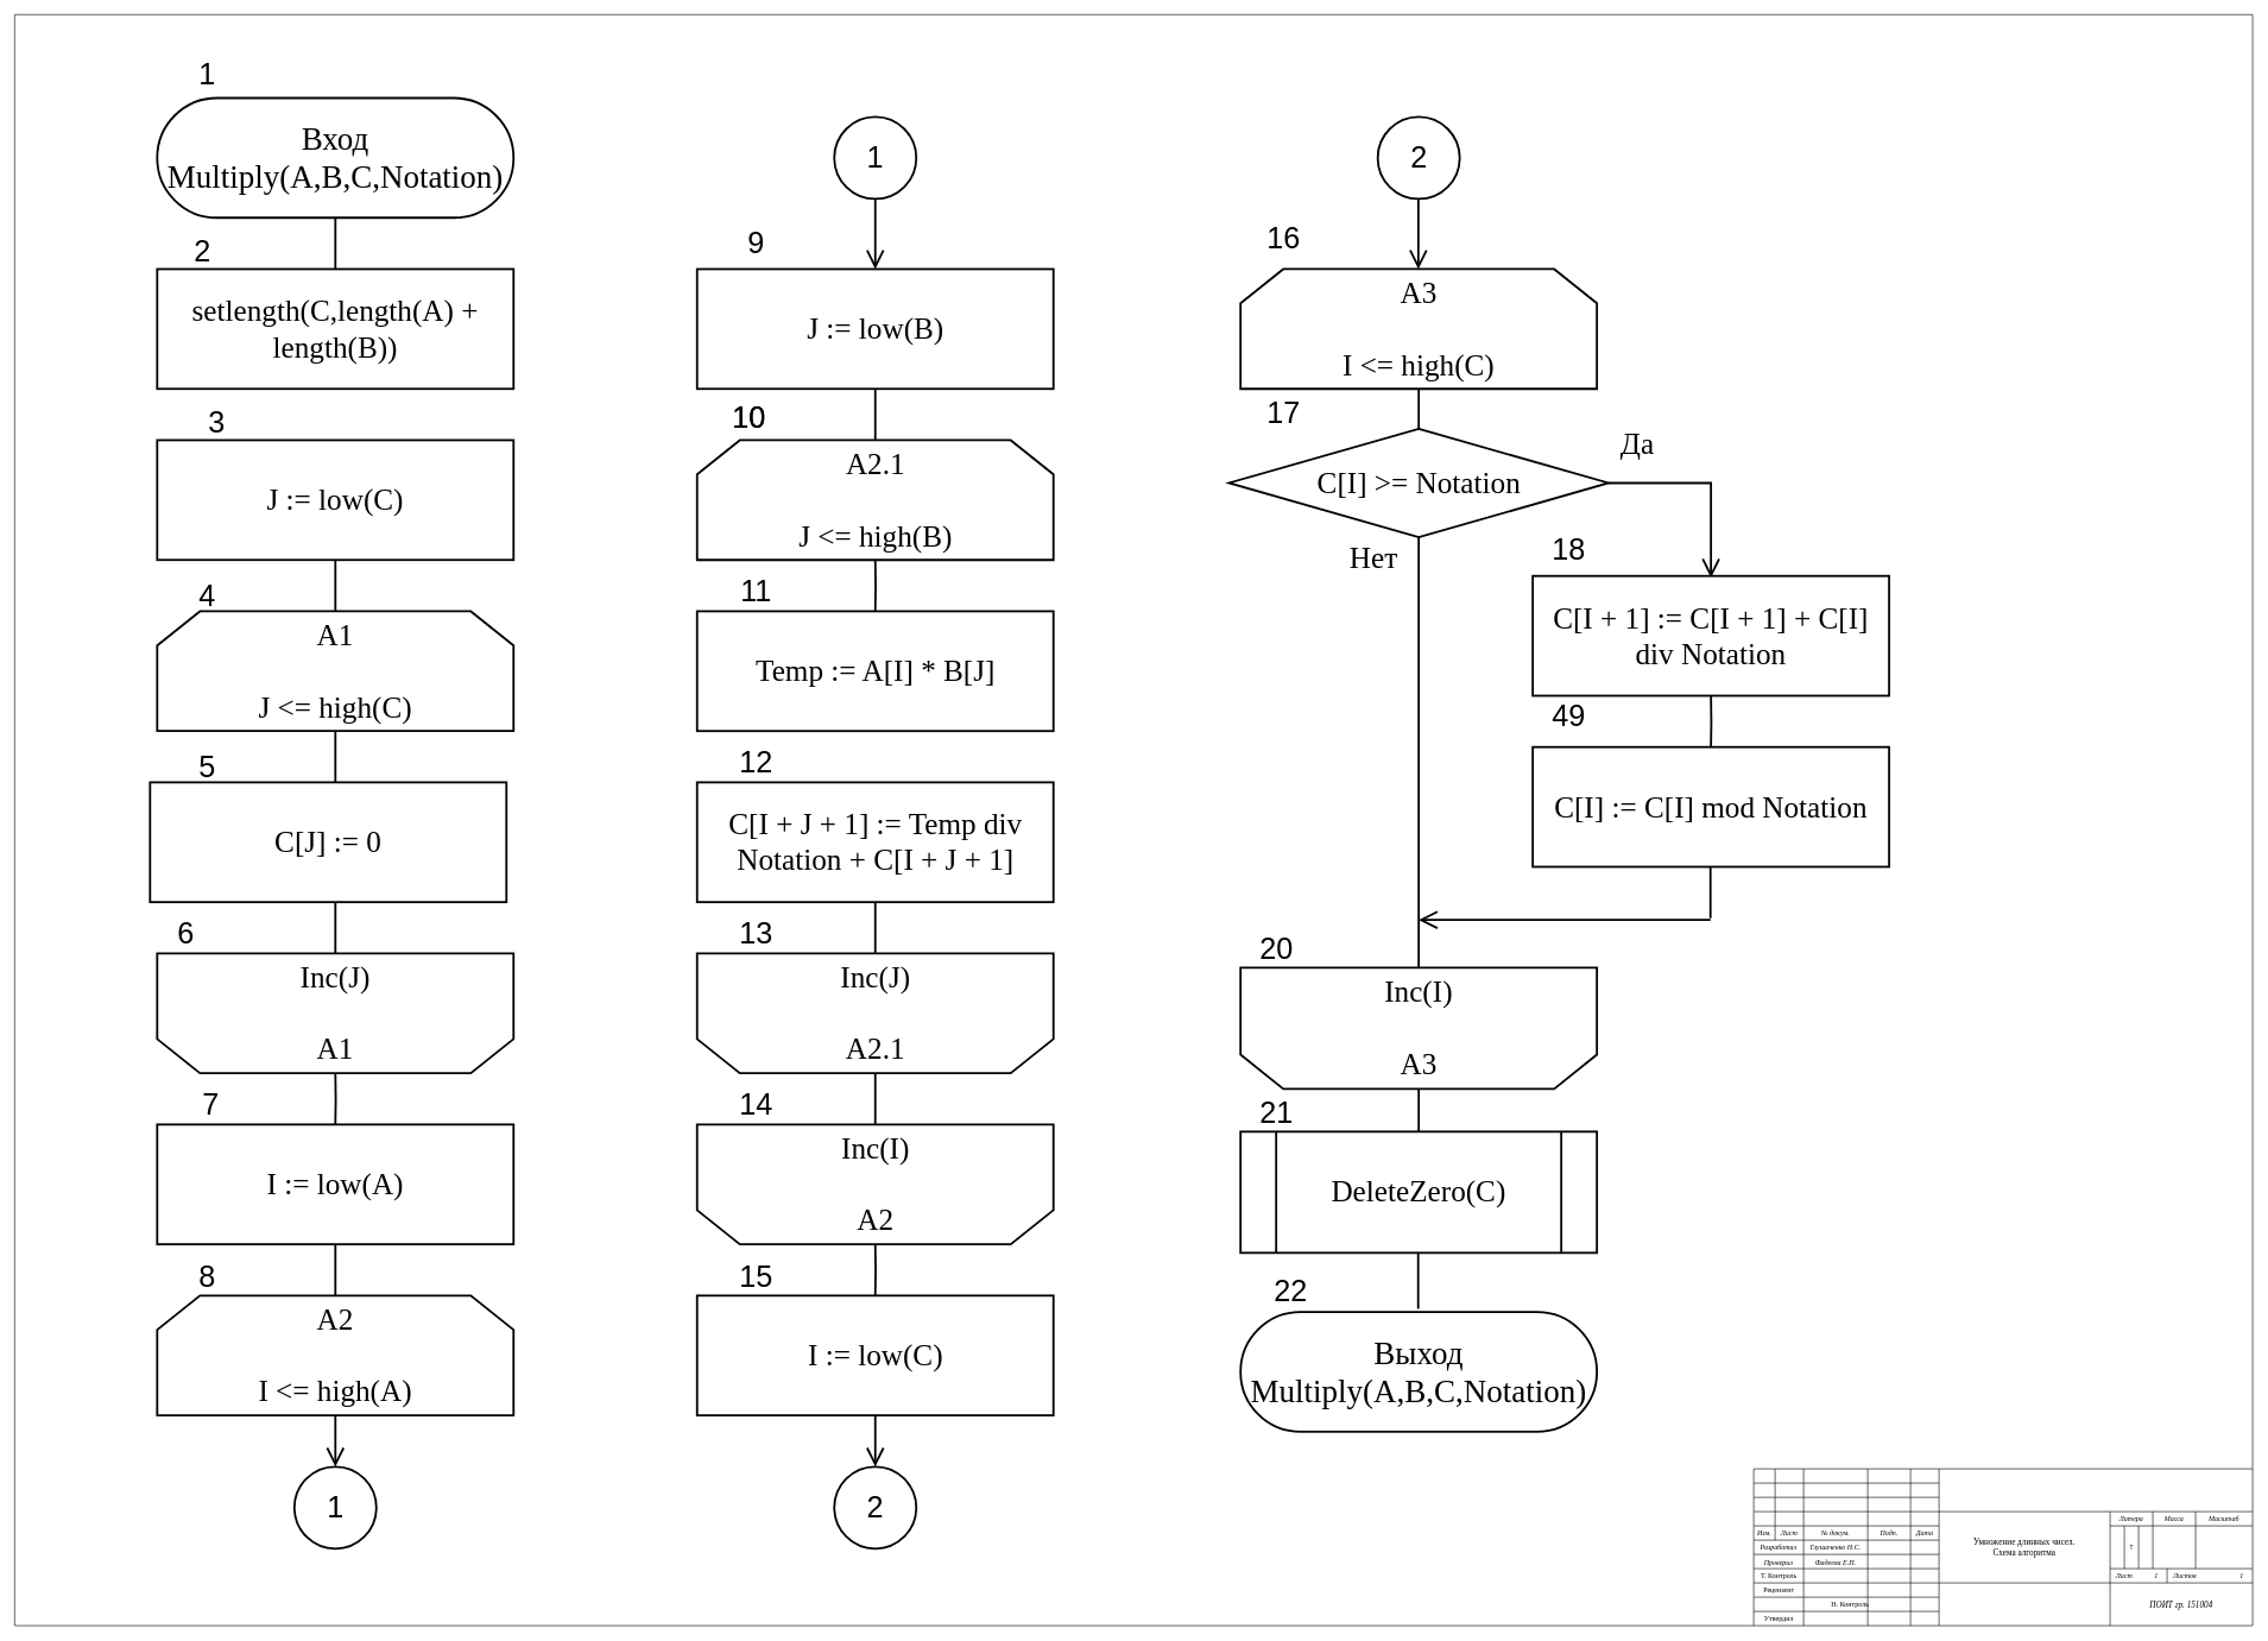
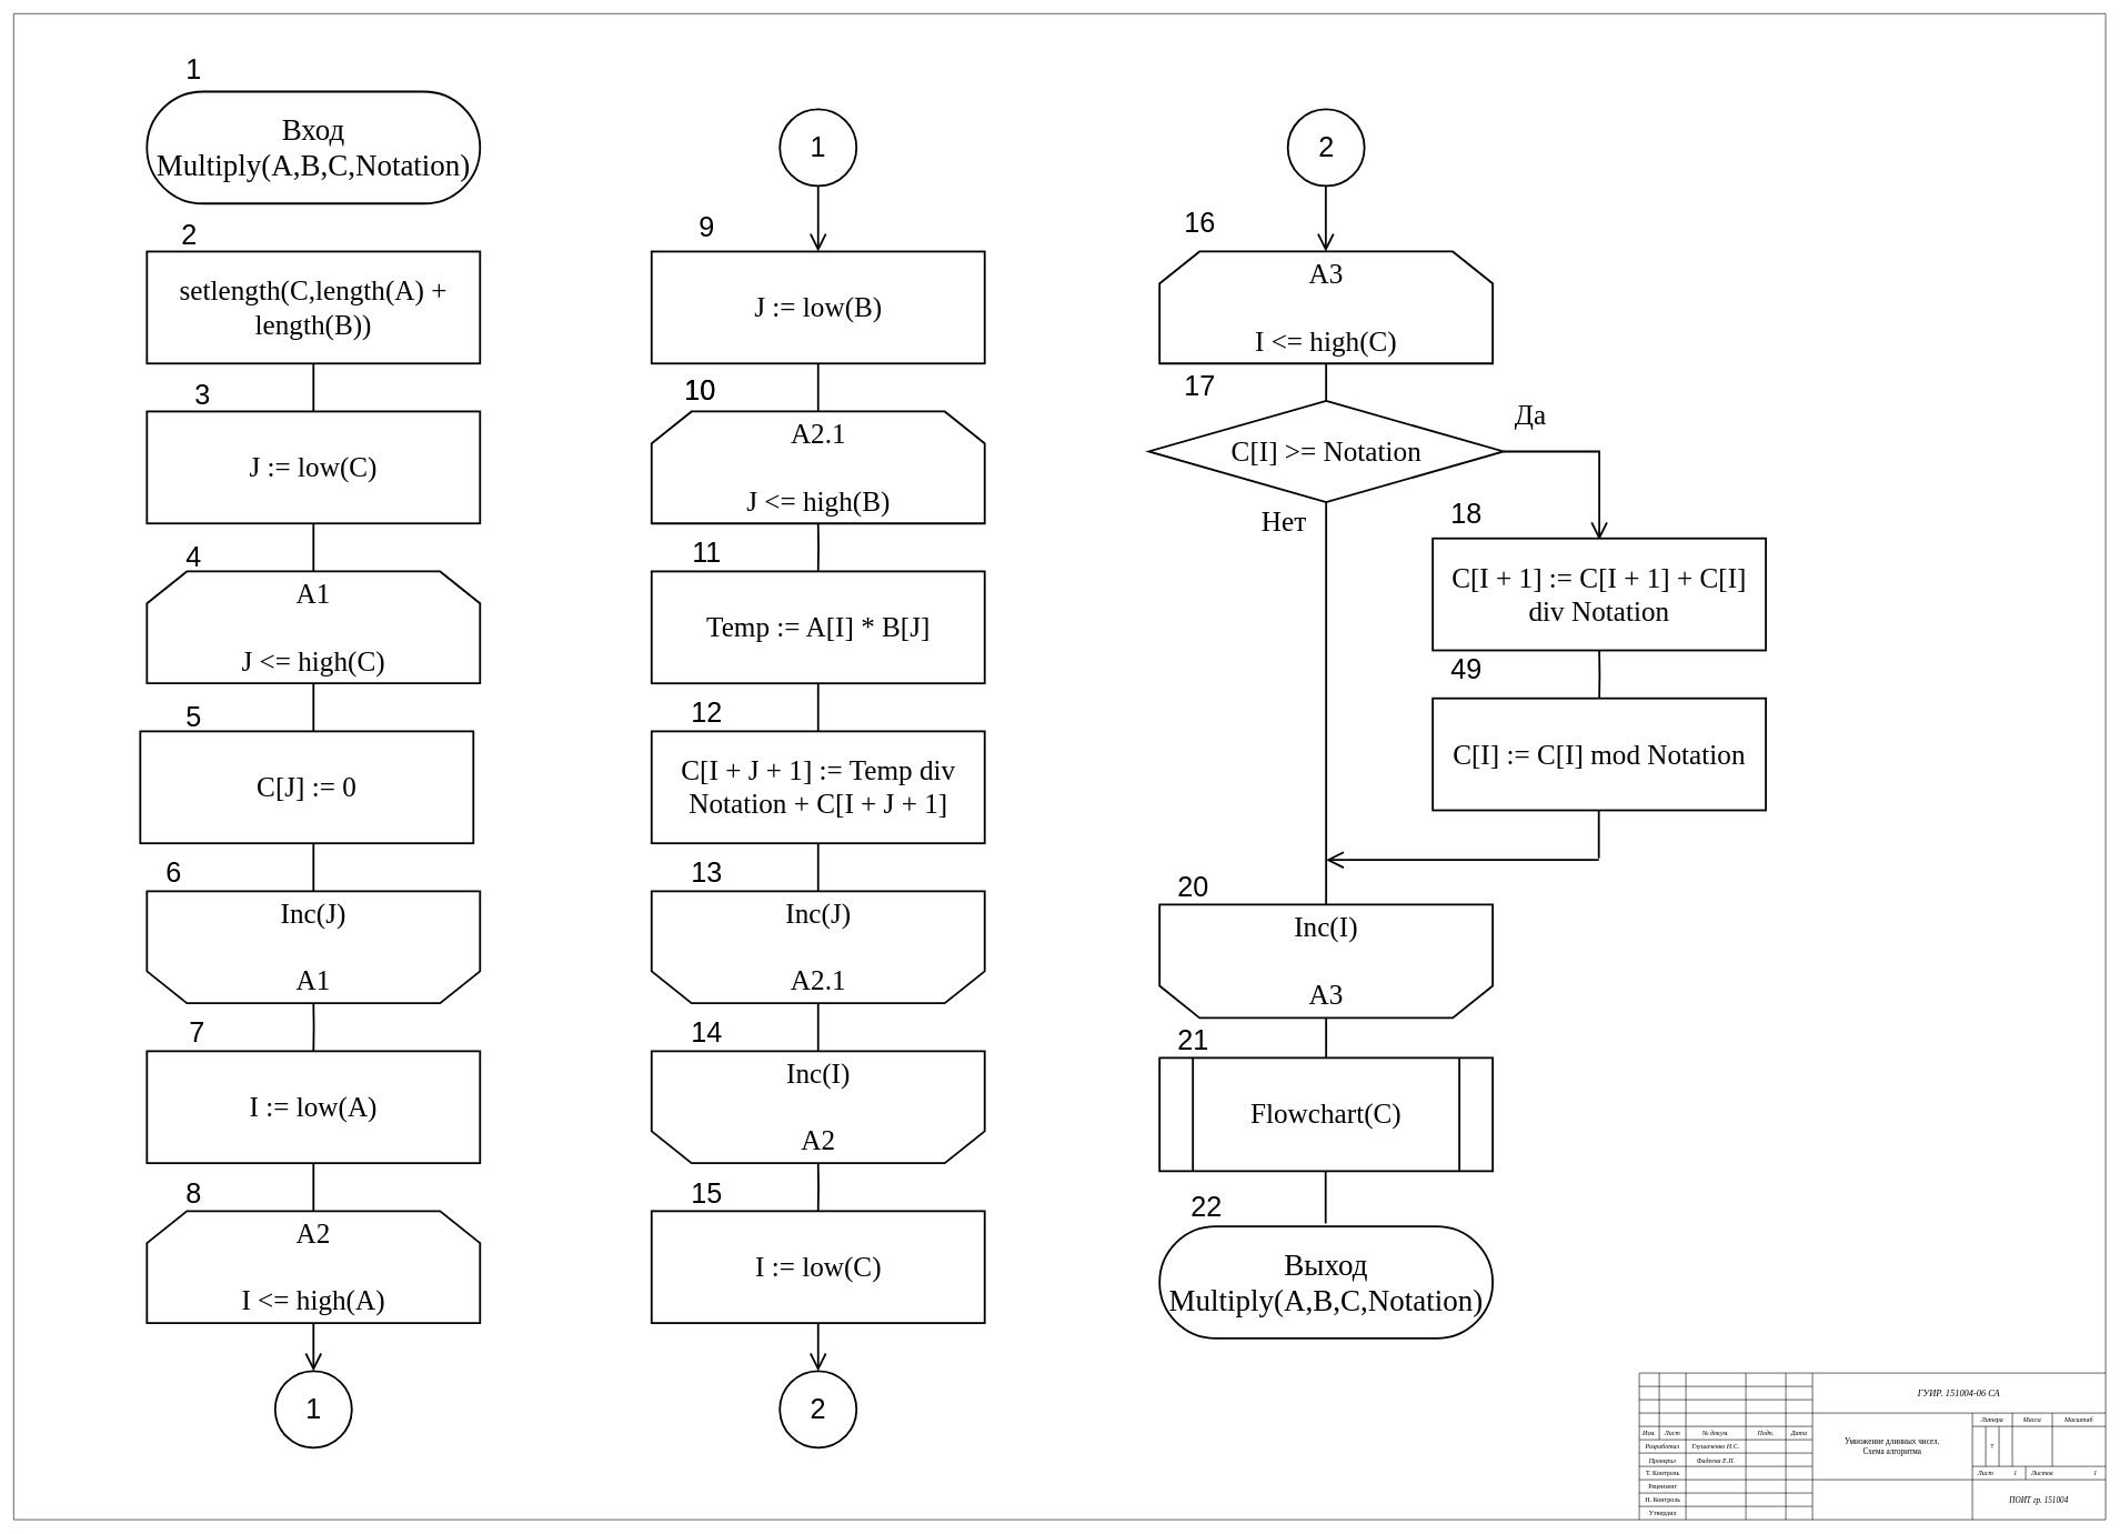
- <mxCell id="46" value="" style="edgeStyle=orthogonalEdgeStyle;rounded=0;orthogonalLoop=1;jettySize=auto;html=1;fontSize=42;endArrow=none;endFill=0;strokeWidth=3;" parent="1" source="48" target="49" edge="1"><mxGeometry relative="1" as="geometry" /></mxCell>
+ <mxCell id="47" value="" style="edgeStyle=orthogonalEdgeStyle;rounded=0;orthogonalLoop=1;jettySize=auto;html=1;endArrow=none;endFill=0;fontSize=42;strokeWidth=3;" parent="1" source="48" target="51" edge="1"><mxGeometry relative="1" as="geometry" /></mxCell>
+ <mxCell id="63" value="" style="edgeStyle=orthogonalEdgeStyle;rounded=0;orthogonalLoop=1;jettySize=auto;html=1;endArrow=none;endFill=0;fontSize=42;strokeWidth=3;" parent="1" source="64" target="66" edge="1"><mxGeometry relative="1" as="geometry" /></mxCell>
- <mxCell id="119" value="&lt;font style=&quot;font-size: 42px;&quot;&gt;DeleteZero(C)&lt;/font&gt;" style="shape=process;whiteSpace=wrap;html=1;backgroundOutline=1;fontFamily=Times New Roman;fontSize=28;strokeWidth=3;" parent="1" vertex="1"><mxGeometry x="1740" y="1587" width="500" height="170" as="geometry" /></mxCell>
+ <mxCell id="119" value="&lt;font style=&quot;font-size: 42px;&quot;&gt;Flowchart(C)&lt;/font&gt;" style="shape=process;whiteSpace=wrap;html=1;backgroundOutline=1;fontFamily=Times New Roman;fontSize=28;strokeWidth=3;" parent="1" vertex="1"><mxGeometry x="1740" y="1587" width="500" height="170" as="geometry" /></mxCell>
+ <mxCell id="9" value="&lt;p style=&quot;margin-left: 0 ; margin-right: 0 ; margin-top: 0px ; margin-bottom: 0px ; text-indent: 0 ; direction: ltr&quot;&gt;&lt;font style=&quot;font-family: &amp;quot;times new roman&amp;quot; ; color: rgb(0 , 0 , 0) ; direction: ltr ; letter-spacing: 0px ; line-height: 140% ; opacity: 1&quot; size=&quot;1&quot;&gt;&lt;i style=&quot;font-size: 14px&quot;&gt;ГУИР. 151004-06 СА&lt;/i&gt;&lt;/font&gt;&lt;font style=&quot;font-size: 19px ; font-family: &amp;quot;times new roman&amp;quot; ; color: #000000 ; direction: ltr ; letter-spacing: 0px ; line-height: 140% ; opacity: 1&quot;&gt;&lt;br&gt;&lt;/font&gt;&lt;/p&gt;" style="verticalAlign=middle;align=center;vsdxID=50;fillColor=none;gradientColor=none;shape=stencil(nZBLDoAgDERP0z3SIyjew0SURgSD+Lu9kMZoXLhwN9O+tukAlrNpJg1SzDH4QW/URgNYgZTkjA4UkwJUgGXng+6DX1zLfmoymdXo17xh5zmRJ6Q42BWCfc2oJfdAr+Yv+AP9Cb7OJ3H/2JG1HNGz/84klThPVCc=);strokeColor=none;labelBackgroundColor=none;rounded=0;html=1;whiteSpace=wrap;strokeWidth=1;" parent="2" vertex="1"><mxGeometry x="260" width="440" height="60" as="geometry" /></mxCell>
- <mxCell id="44" value="&lt;font face=&quot;Times New Roman&quot; style=&quot;font-size: 10px&quot;&gt;Н. Контроль&lt;/font&gt;" style="text;html=1;align=center;verticalAlign=middle;resizable=0;points=[];autosize=1;strokeColor=none;strokeWidth=1;" parent="2" vertex="1"><mxGeometry x="100" y="180" width="70" height="20" as="geometry" /></mxCell>
+ <mxCell id="44" value="&lt;font face=&quot;Times New Roman&quot; style=&quot;font-size: 10px&quot;&gt;Н. Контроль&lt;/font&gt;" style="text;html=1;align=center;verticalAlign=middle;resizable=0;points=[];autosize=1;strokeColor=none;strokeWidth=1;" parent="2" vertex="1"><mxGeometry y="180" width="70" height="20" as="geometry" /></mxCell>
